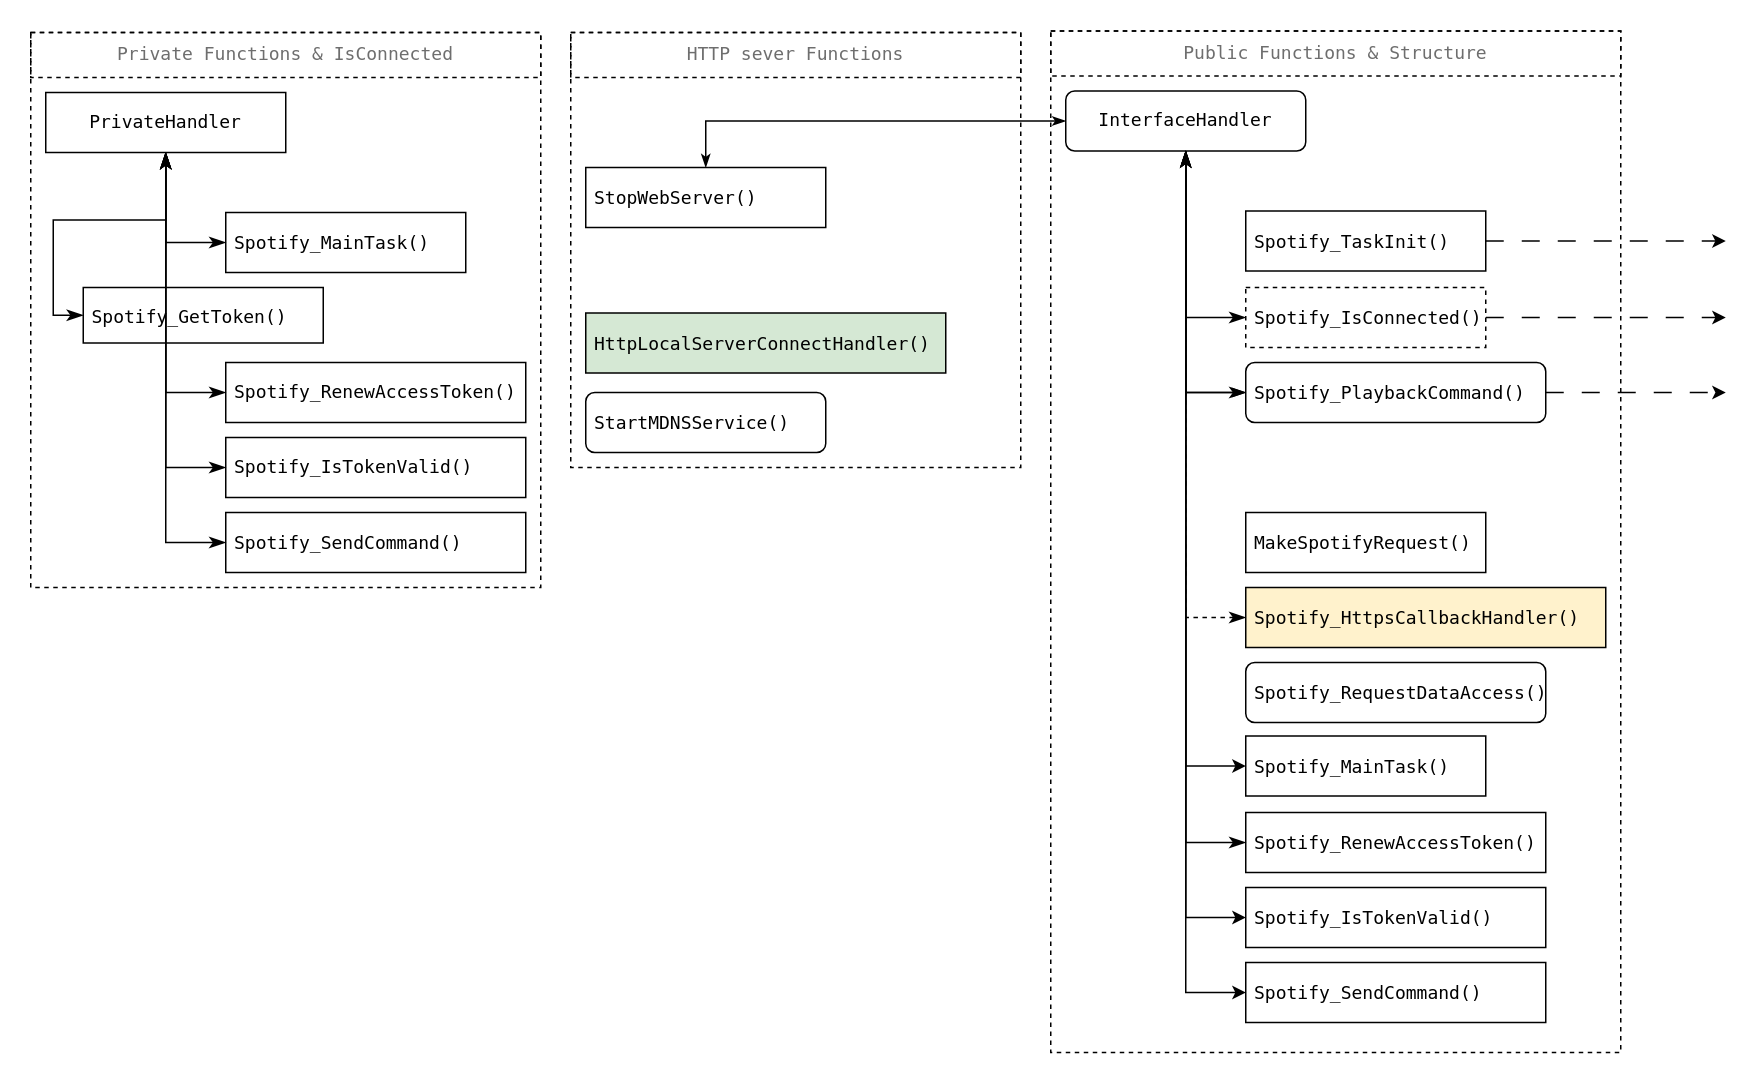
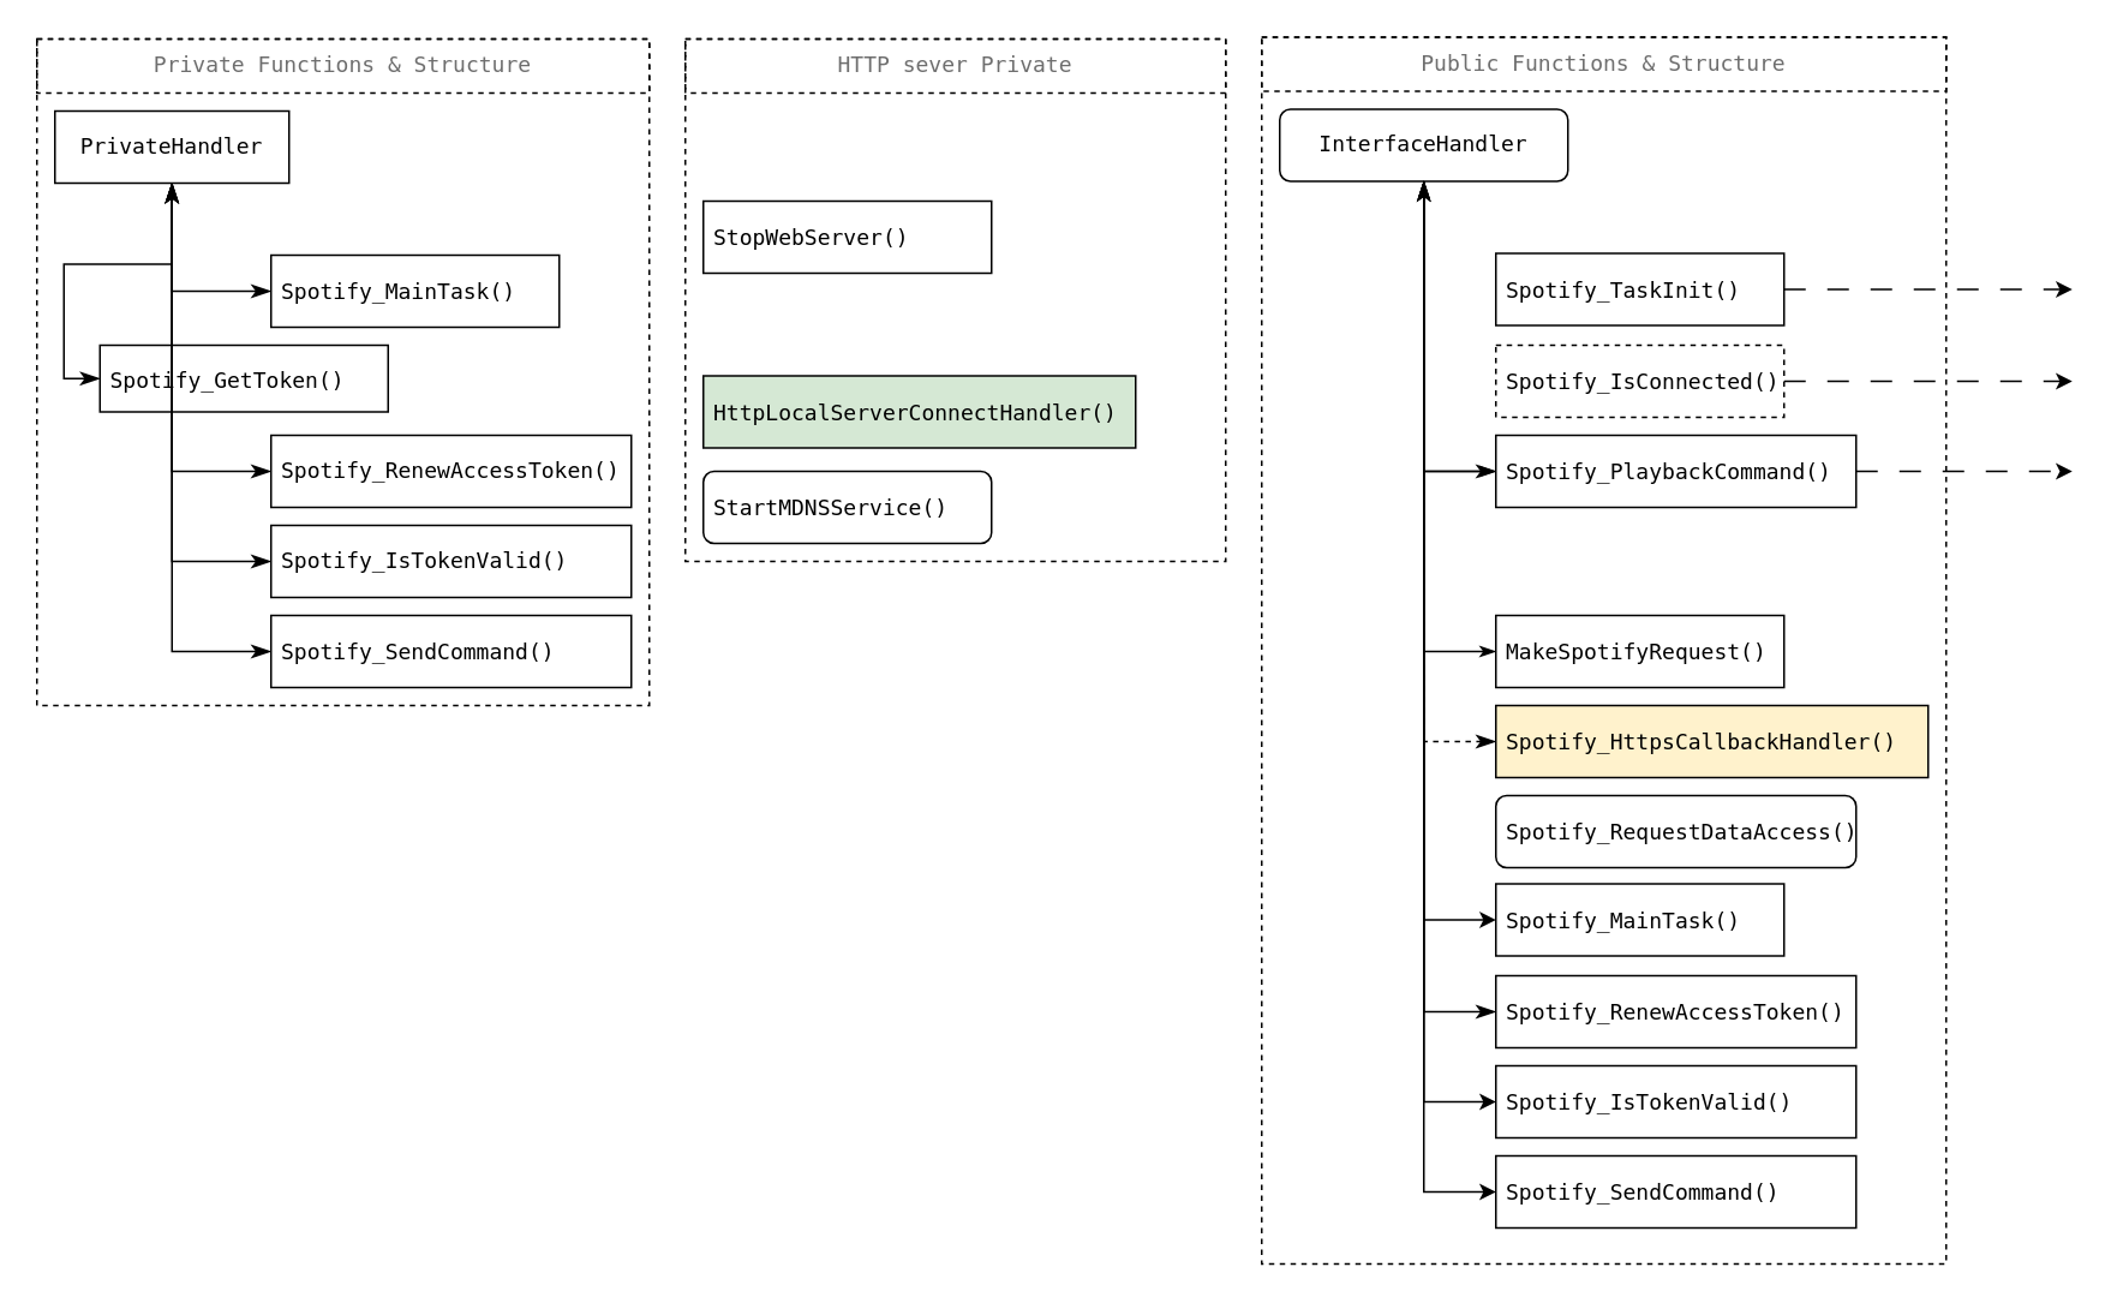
- <mxCell id="36" value="&lt;pre style=&quot;font-size: 12px;&quot;&gt;Private Functions &amp;amp; IsConnected&lt;/pre&gt;" style="text;whiteSpace=wrap;html=1;fontSize=12;verticalAlign=middle;fontColor=#6E6E6E;align=center;strokeColor=default;dashed=1;" vertex="1" parent="1"><mxGeometry x="20" y="21" width="340" height="30" as="geometry" /></mxCell>
+ <mxCell id="36" value="&lt;pre style=&quot;font-size: 12px;&quot;&gt;Private Functions &amp;amp; Structure&lt;/pre&gt;" style="text;whiteSpace=wrap;html=1;fontSize=12;verticalAlign=middle;fontColor=#6E6E6E;align=center;strokeColor=default;dashed=1;" vertex="1" parent="1"><mxGeometry x="20" y="21" width="340" height="30" as="geometry" /></mxCell>
- <mxCell id="42" value="&lt;pre style=&quot;font-size: 12px;&quot;&gt;HTTP sever Functions&lt;/pre&gt;" style="text;whiteSpace=wrap;html=1;fontSize=12;verticalAlign=middle;fontColor=#6E6E6E;align=center;strokeColor=default;dashed=1;" vertex="1" parent="1"><mxGeometry x="380" y="21" width="300" height="30" as="geometry" /></mxCell>
+ <mxCell id="42" value="&lt;pre style=&quot;font-size: 12px;&quot;&gt;HTTP sever Private&lt;/pre&gt;" style="text;whiteSpace=wrap;html=1;fontSize=12;verticalAlign=middle;fontColor=#6E6E6E;align=center;strokeColor=default;dashed=1;" vertex="1" parent="1"><mxGeometry x="380" y="21" width="300" height="30" as="geometry" /></mxCell>
- <mxCell id="7" style="edgeStyle=orthogonalEdgeStyle;rounded=0;orthogonalLoop=1;jettySize=auto;html=1;endArrow=classicThin;endFill=1;startArrow=classicThin;startFill=1;labelBackgroundColor=none;fontColor=default;" edge="1" parent="1" source="12" target="38"><mxGeometry relative="1" as="geometry" /></mxCell>
+ <mxCell id="7" style="edgeStyle=orthogonalEdgeStyle;rounded=0;orthogonalLoop=1;jettySize=auto;html=1;entryX=0;entryY=0.5;entryDx=0;entryDy=0;endArrow=classicThin;endFill=1;startArrow=classicThin;startFill=1;labelBackgroundColor=none;fontColor=default;" edge="1" parent="1" source="12" target="4"><mxGeometry relative="1" as="geometry" /></mxCell>
- <mxCell id="23" value="&lt;pre&gt;PrivateHandler&lt;/pre&gt;" style="rounded=0;whiteSpace=wrap;html=1;labelBackgroundColor=none;" vertex="1" parent="1"><mxGeometry x="30" y="61" width="160" height="40" as="geometry" /></mxCell>
+ <mxCell id="23" value="&lt;pre&gt;PrivateHandler&lt;/pre&gt;" style="rounded=0;whiteSpace=wrap;html=1;labelBackgroundColor=none;" vertex="1" parent="1"><mxGeometry x="30" y="61" width="130" height="40" as="geometry" /></mxCell>
- <mxCell id="28" style="edgeStyle=orthogonalEdgeStyle;rounded=0;orthogonalLoop=1;jettySize=auto;html=1;entryX=0.5;entryY=1;entryDx=0;entryDy=0;fontSize=12;startSize=8;endSize=8;endArrow=classicThin;endFill=1;startArrow=classicThin;startFill=1;exitX=0;exitY=0.5;exitDx=0;exitDy=0;" edge="1" parent="1" source="30" target="12"><mxGeometry relative="1" as="geometry"><Array as="points"><mxPoint x="830" y="211" /><mxPoint x="790" y="211" /></Array></mxGeometry></mxCell>
- <mxCell id="35" value="&lt;div style=&quot;font-size: 13px;&quot;&gt;&lt;div style=&quot;color: rgb(204, 204, 204); font-family: &amp;quot;Droid Sans Mono&amp;quot;, &amp;quot;monospace&amp;quot;, monospace; font-weight: normal; line-height: 19px;&quot;&gt;&lt;div&gt;&lt;pre&gt;&lt;font style=&quot;font-size: 12px;&quot; color=&quot;#000000&quot;&gt;Spotify_PlaybackCommand()&lt;/font&gt;&lt;/pre&gt;&lt;/div&gt;&lt;/div&gt;&lt;/div&gt;" style="whiteSpace=wrap;html=1;labelBackgroundColor=none;align=left;spacingLeft=4;rounded=1;" vertex="1" parent="1"><mxGeometry x="830" y="241" width="200" height="40" as="geometry" /></mxCell>
+ <mxCell id="35" value="&lt;div style=&quot;font-size: 13px;&quot;&gt;&lt;div style=&quot;color: rgb(204, 204, 204); font-family: &amp;quot;Droid Sans Mono&amp;quot;, &amp;quot;monospace&amp;quot;, monospace; font-weight: normal; line-height: 19px;&quot;&gt;&lt;div&gt;&lt;pre&gt;&lt;font style=&quot;font-size: 12px;&quot; color=&quot;#000000&quot;&gt;Spotify_PlaybackCommand()&lt;/font&gt;&lt;/pre&gt;&lt;/div&gt;&lt;/div&gt;&lt;/div&gt;" style="rounded=0;whiteSpace=wrap;html=1;labelBackgroundColor=none;align=left;spacingLeft=4;" vertex="1" parent="1"><mxGeometry x="830" y="241" width="200" height="40" as="geometry" /></mxCell>
